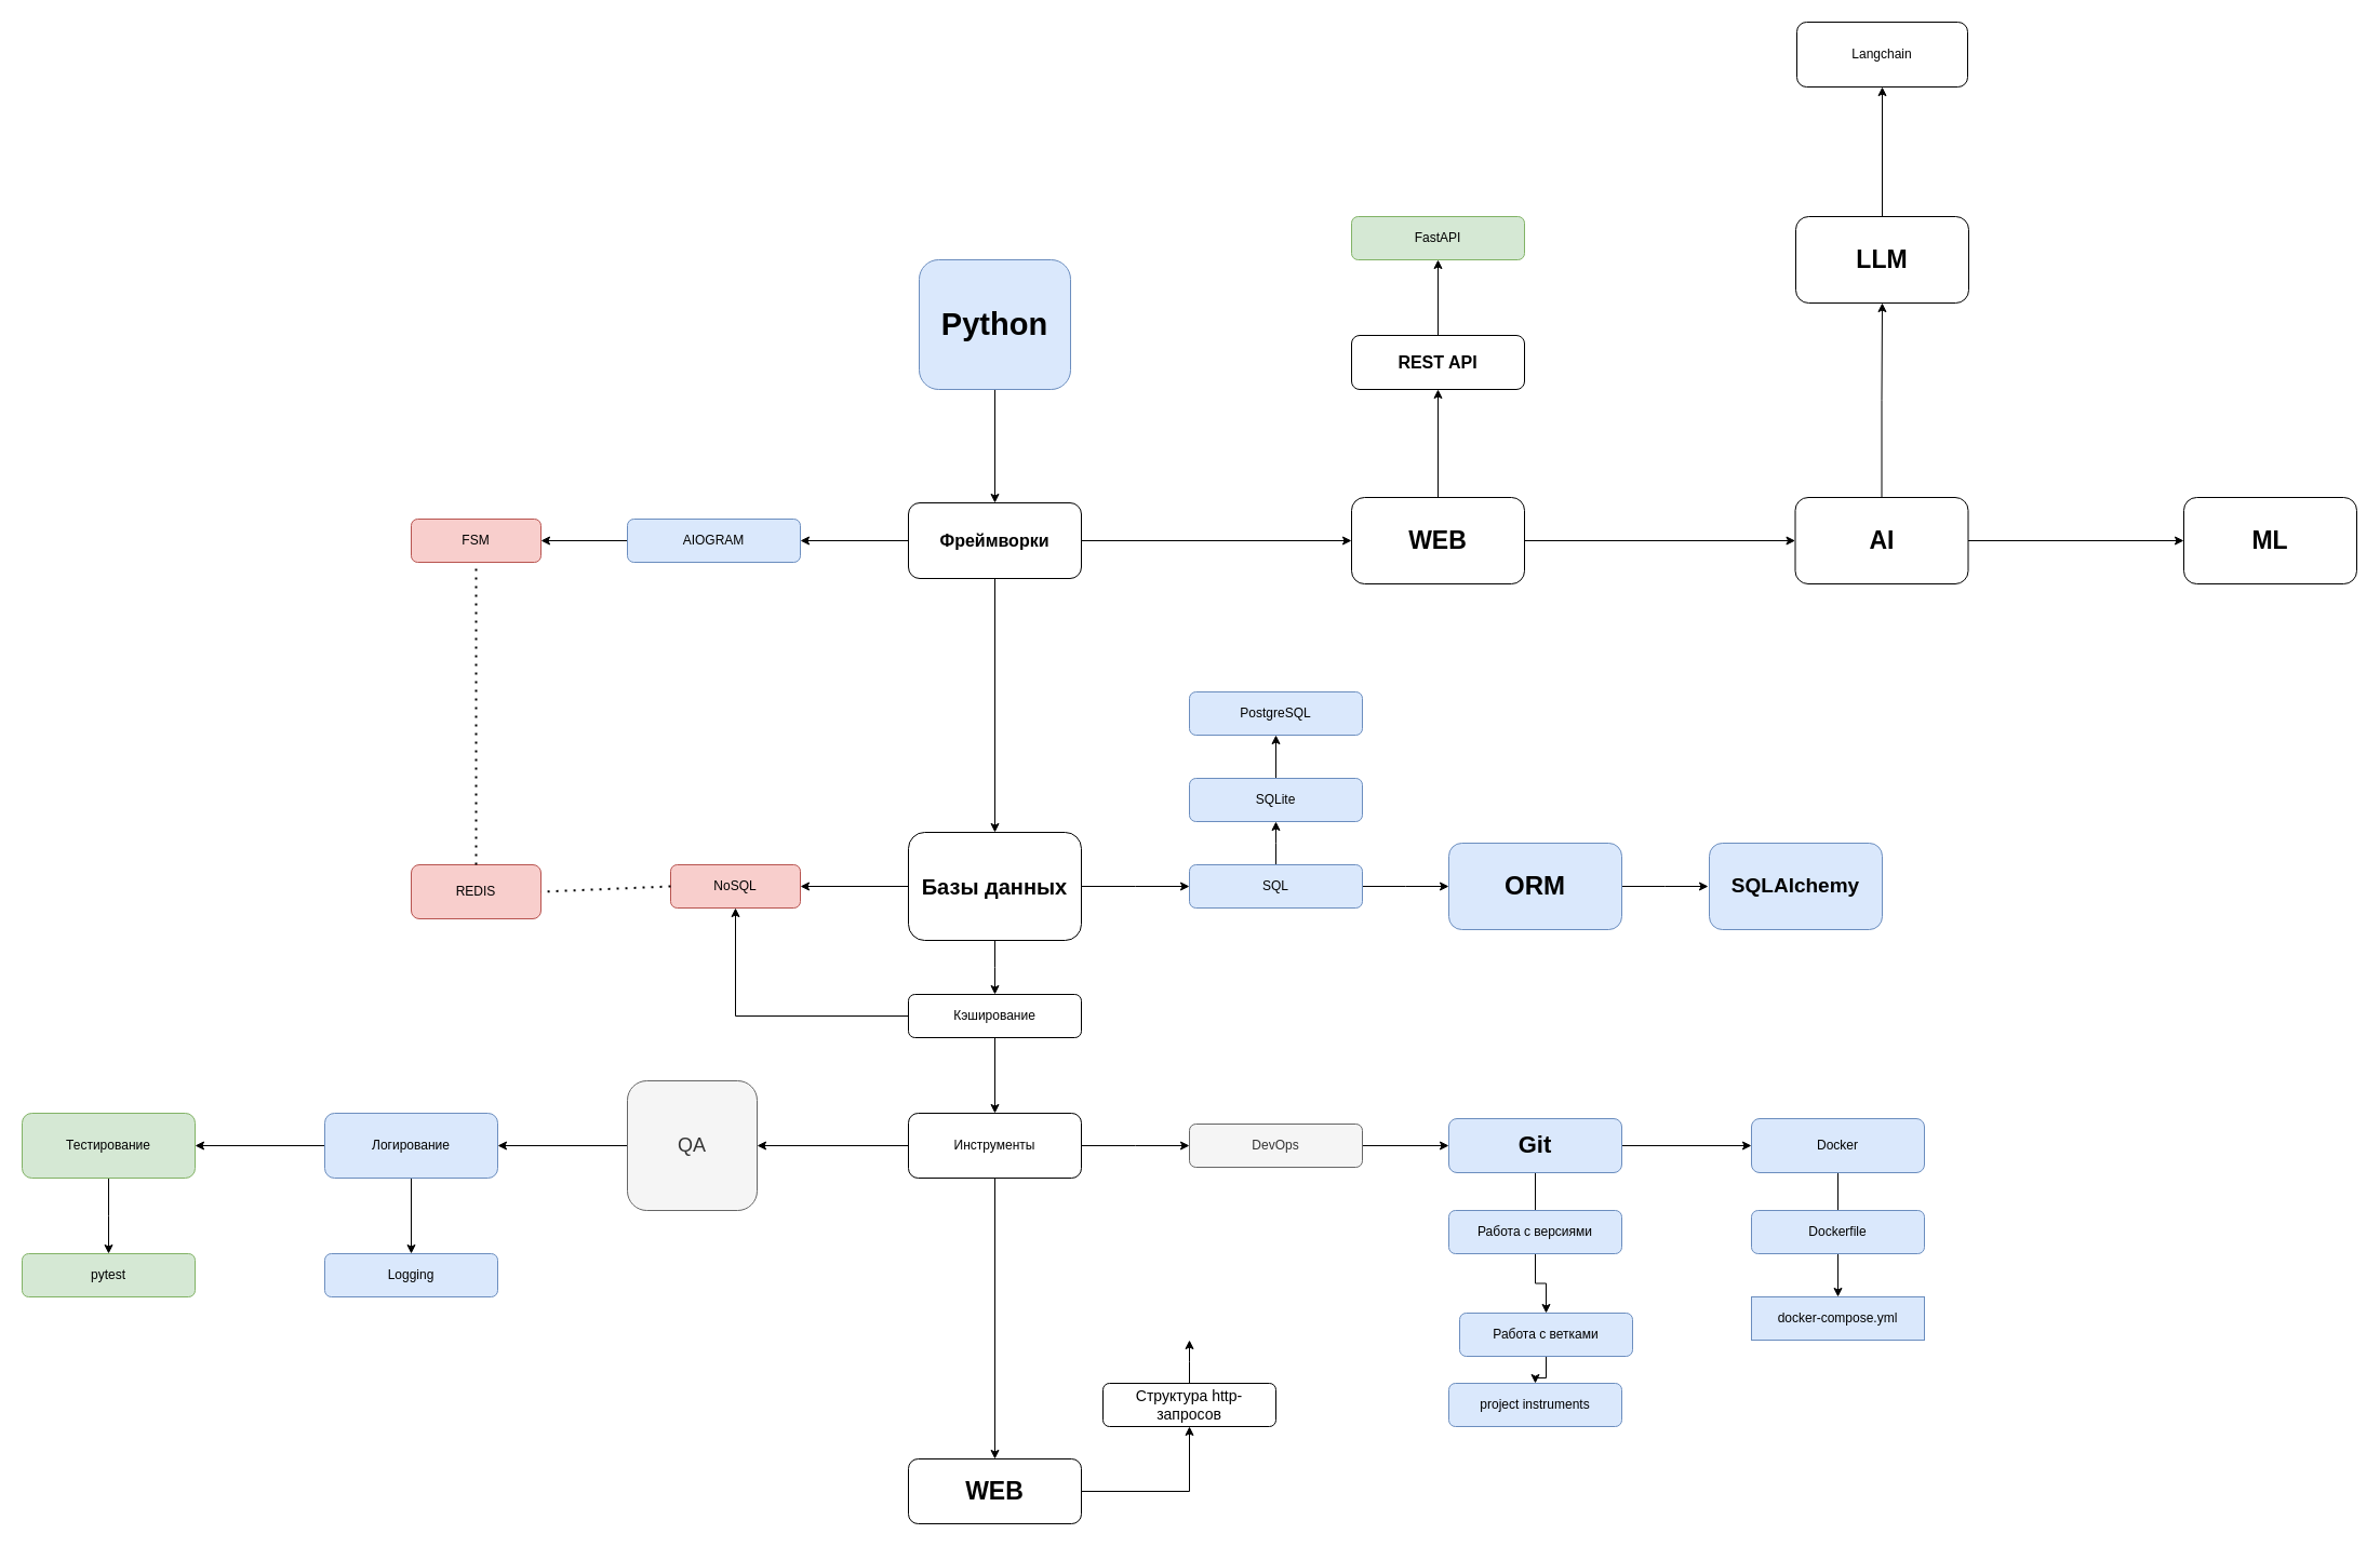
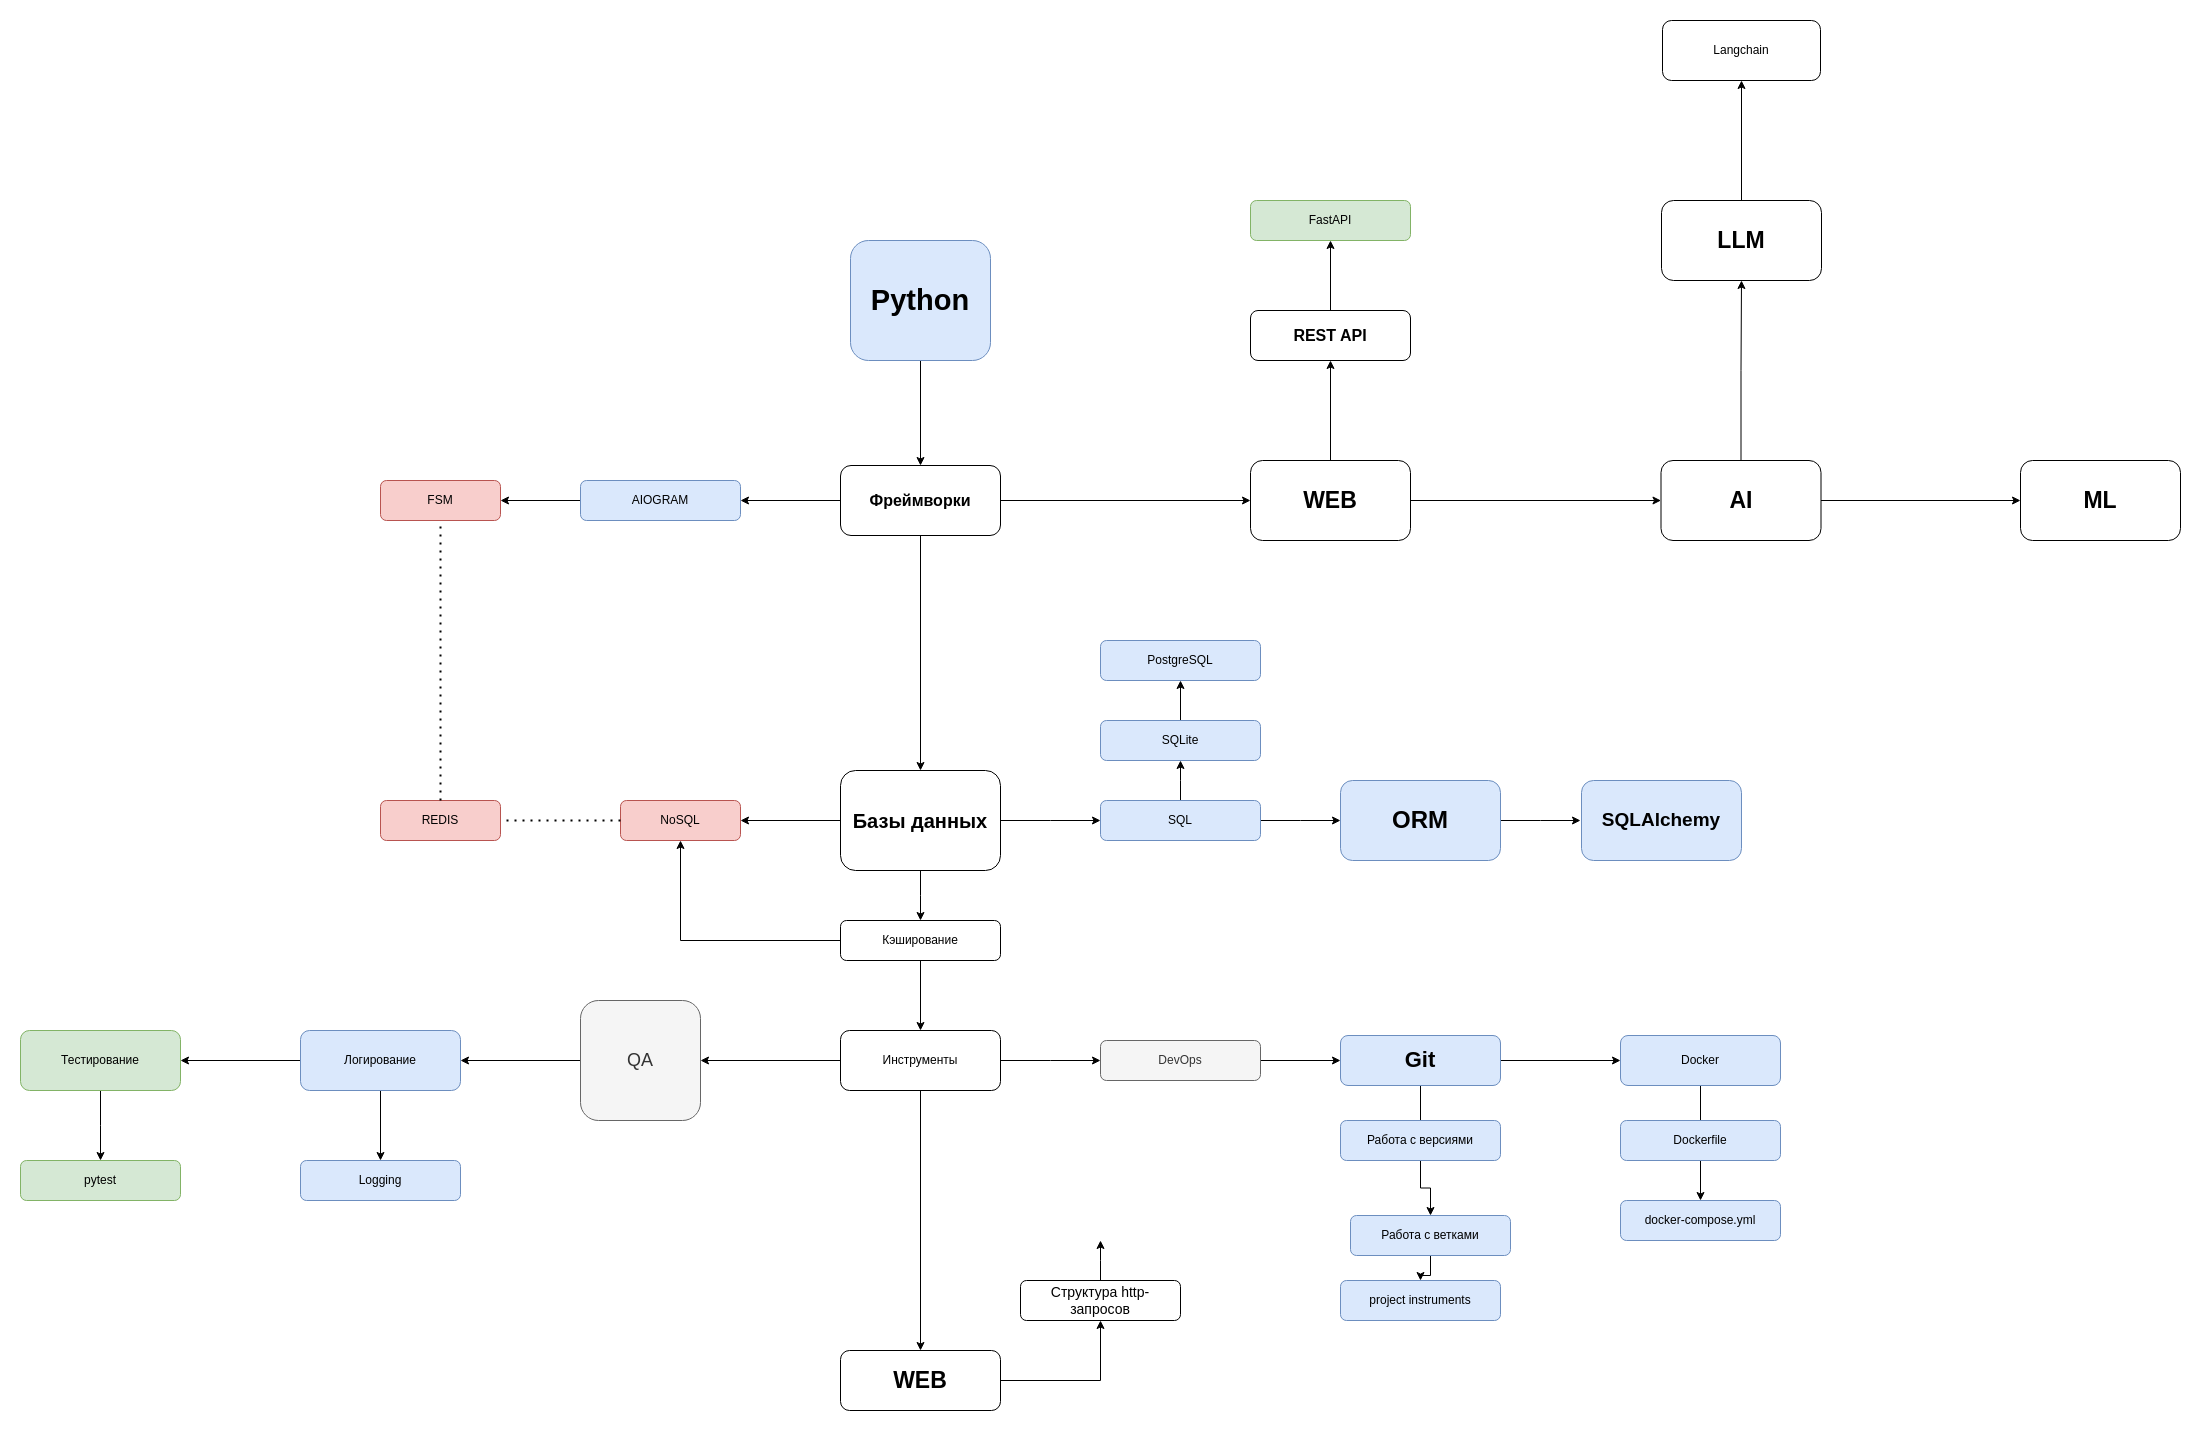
- <mxCell id="15" value="REDIS" style="rounded=1;whiteSpace=wrap;html=1;fontSize=12;glass=0;strokeWidth=1;shadow=0;fillColor=#f8cecc;strokeColor=#b85450;" vertex="1" parent="1"><mxGeometry x="380" y="800" width="120" height="50" as="geometry" /></mxCell>
+ <mxCell id="15" value="REDIS" style="rounded=1;whiteSpace=wrap;html=1;fontSize=12;glass=0;strokeWidth=1;shadow=0;fillColor=#f8cecc;strokeColor=#b85450;" vertex="1" parent="1"><mxGeometry x="380" y="800" width="120" height="40" as="geometry" /></mxCell>
- <mxCell id="42" value="docker-compose.yml" style="whiteSpace=wrap;html=1;fontSize=12;glass=0;strokeWidth=1;shadow=0;fillColor=#dae8fc;strokeColor=#6c8ebf;rounded=0;" vertex="1" parent="1"><mxGeometry x="1620" y="1200" width="160" height="40" as="geometry" /></mxCell>
+ <mxCell id="42" value="docker-compose.yml" style="rounded=1;whiteSpace=wrap;html=1;fontSize=12;glass=0;strokeWidth=1;shadow=0;fillColor=#dae8fc;strokeColor=#6c8ebf;" vertex="1" parent="1"><mxGeometry x="1620" y="1200" width="160" height="40" as="geometry" /></mxCell>
